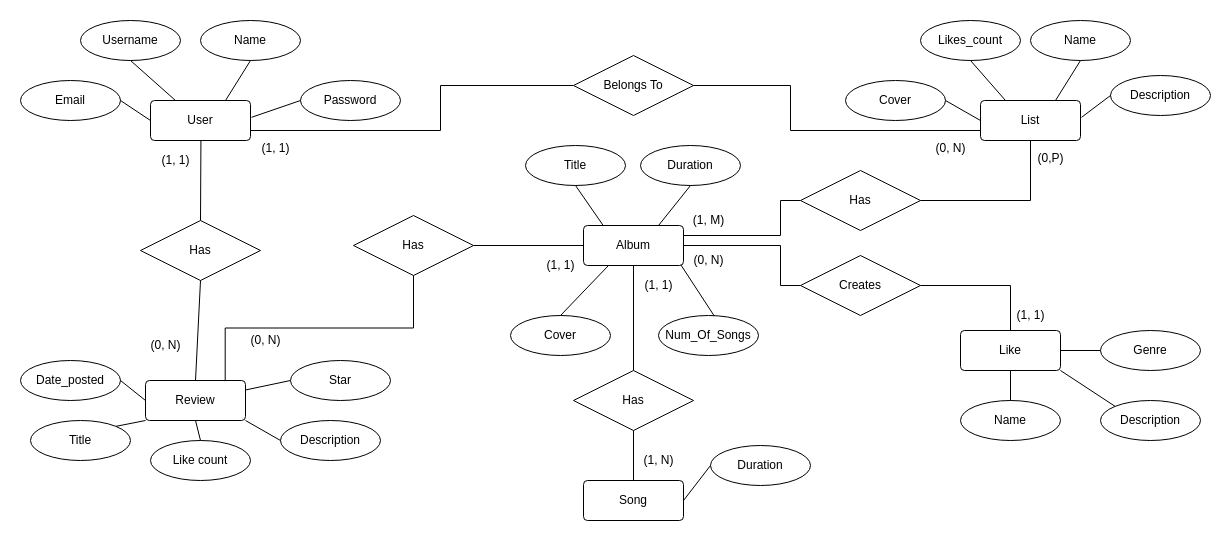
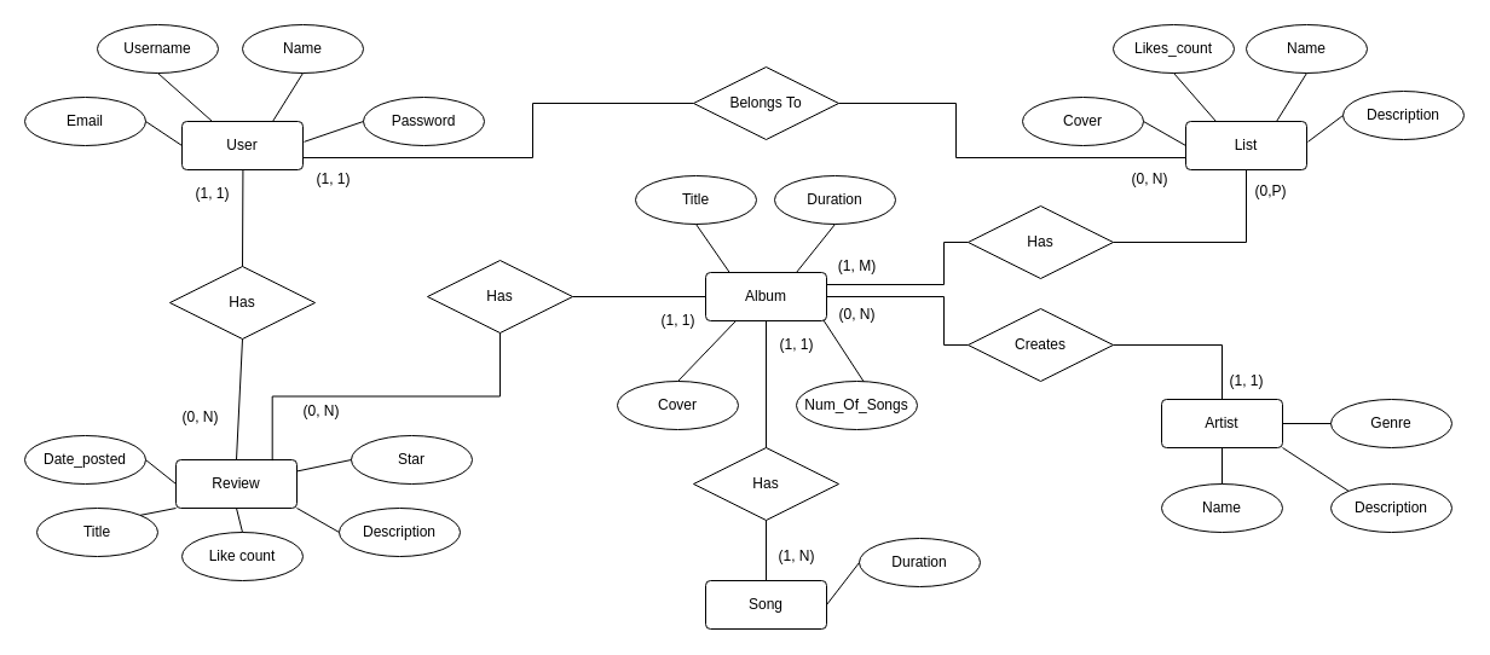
- <mxCell id="19" value="Like" style="rounded=1;arcSize=10;whiteSpace=wrap;html=1;align=center;" parent="1" vertex="1"><mxGeometry x="960" y="330" width="100" height="40" as="geometry" /></mxCell>
+ <mxCell id="19" value="Artist" style="rounded=1;arcSize=10;whiteSpace=wrap;html=1;align=center;" parent="1" vertex="1"><mxGeometry x="960" y="330" width="100" height="40" as="geometry" /></mxCell>
